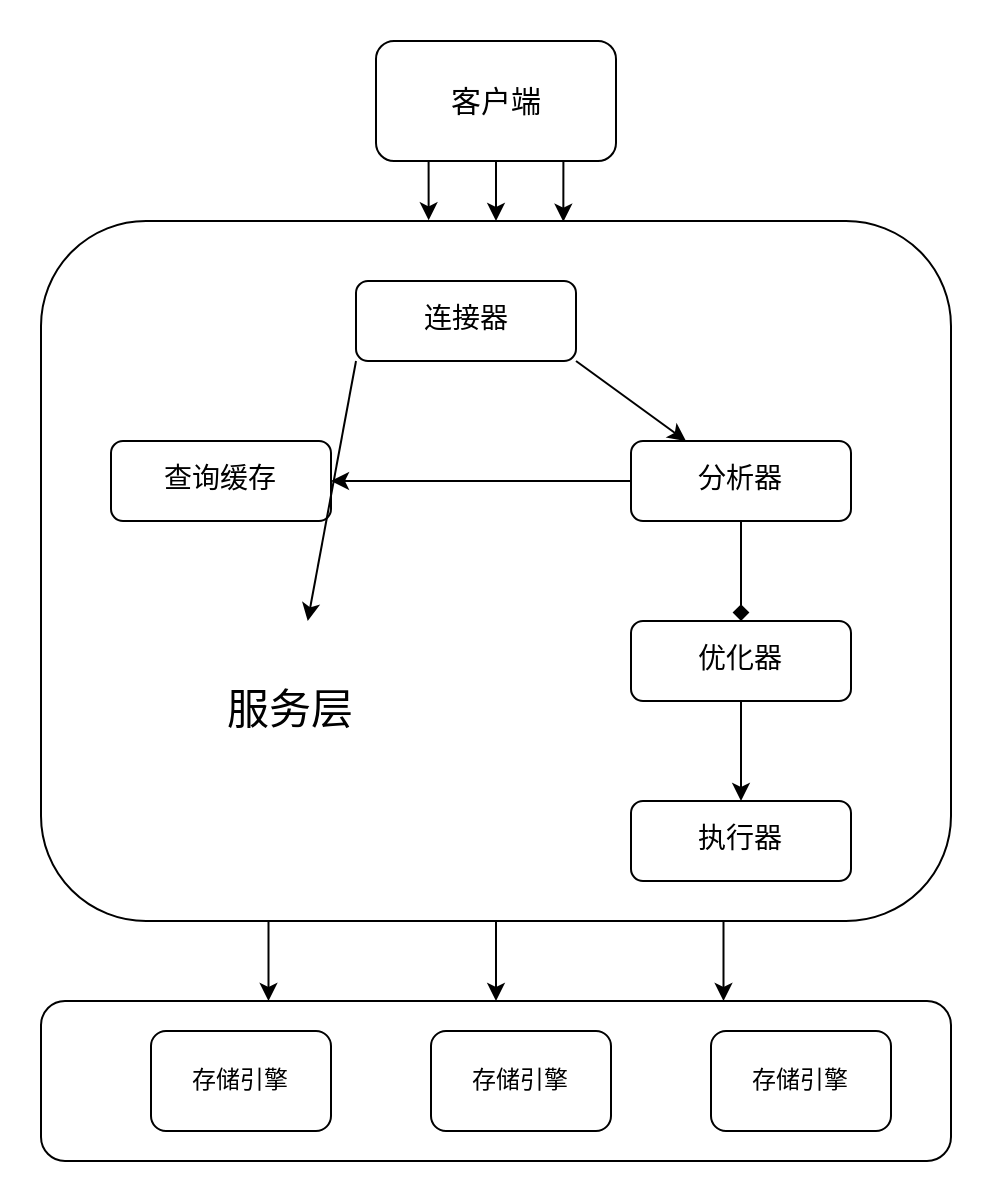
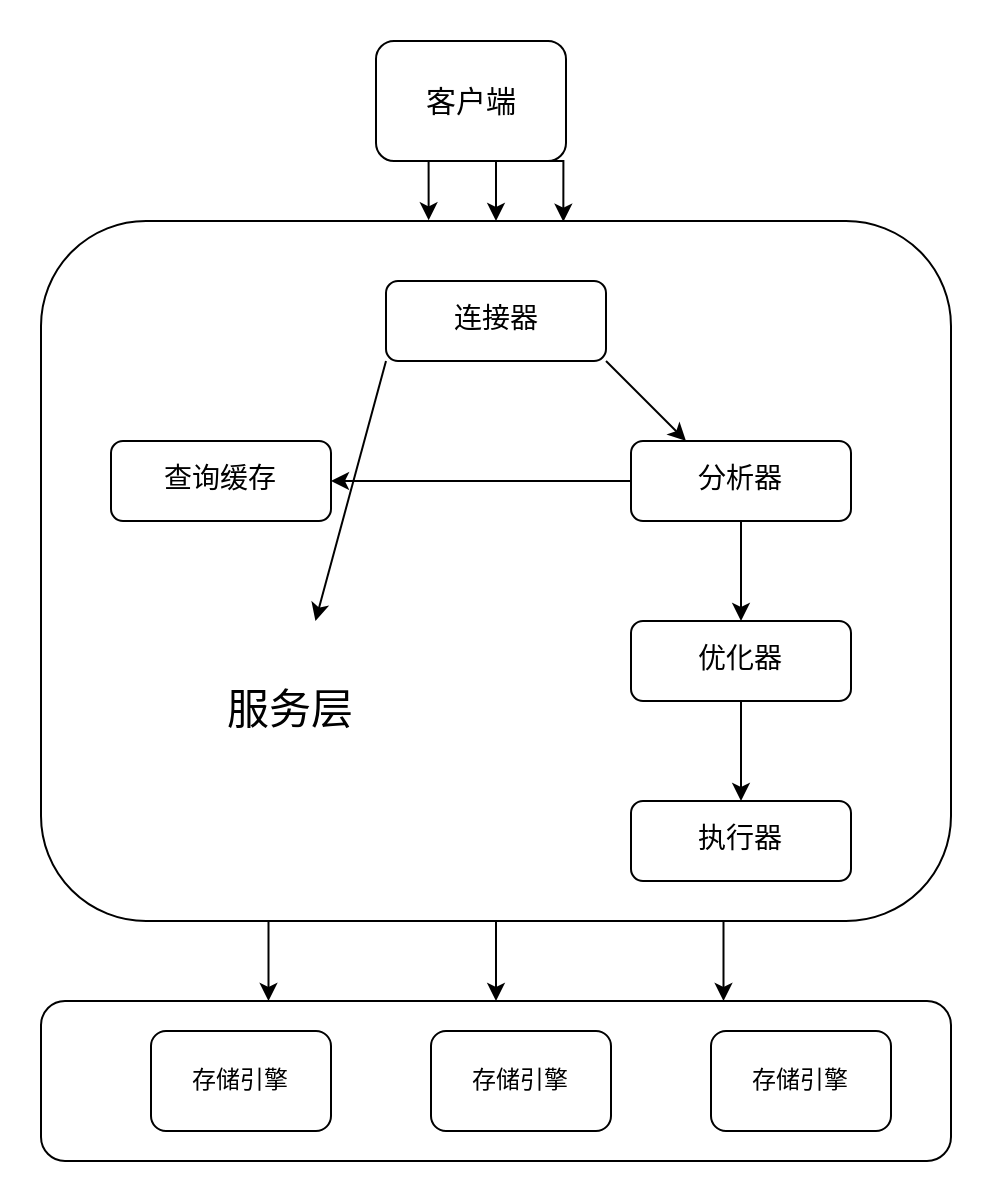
- <mxCell id="5" value="&lt;font style=&quot;font-size: 15px;&quot; face=&quot;宋体&quot;&gt;客户端&lt;/font&gt;" style="rounded=1;whiteSpace=wrap;html=1;shadow=0;glass=0;fillColor=none;strokeColor=#000000;" vertex="1" parent="1"><mxGeometry x="187.5" y="20" width="120" height="60" as="geometry" /></mxCell>
+ <mxCell id="5" value="&lt;font style=&quot;font-size: 15px;&quot; face=&quot;宋体&quot;&gt;客户端&lt;/font&gt;" style="rounded=1;whiteSpace=wrap;html=1;shadow=0;glass=0;fillColor=none;strokeColor=#000000;" vertex="1" parent="1"><mxGeometry x="187.5" y="20" width="95" height="60" as="geometry" /></mxCell>
- <mxCell id="13" value="&lt;font style=&quot;font-size: 14px;&quot; face=&quot;宋体&quot;&gt;连接器&lt;/font&gt;" style="rounded=1;whiteSpace=wrap;html=1;fillColor=none;" vertex="1" parent="1"><mxGeometry x="177.5" y="140" width="110" height="40" as="geometry" /></mxCell>
+ <mxCell id="13" value="&lt;font style=&quot;font-size: 14px;&quot; face=&quot;宋体&quot;&gt;连接器&lt;/font&gt;" style="rounded=1;whiteSpace=wrap;html=1;fillColor=none;" vertex="1" parent="1"><mxGeometry x="192.5" y="140" width="110" height="40" as="geometry" /></mxCell>
- <mxCell id="16" style="edgeStyle=orthogonalEdgeStyle;rounded=0;orthogonalLoop=1;jettySize=auto;html=1;exitX=0.5;exitY=1;exitDx=0;exitDy=0;endArrow=diamond;" edge="1" parent="1" source="17" target="19"><mxGeometry relative="1" as="geometry" /></mxCell>
+ <mxCell id="16" style="edgeStyle=orthogonalEdgeStyle;rounded=0;orthogonalLoop=1;jettySize=auto;html=1;exitX=0.5;exitY=1;exitDx=0;exitDy=0;" edge="1" parent="1" source="17" target="19"><mxGeometry relative="1" as="geometry" /></mxCell>
